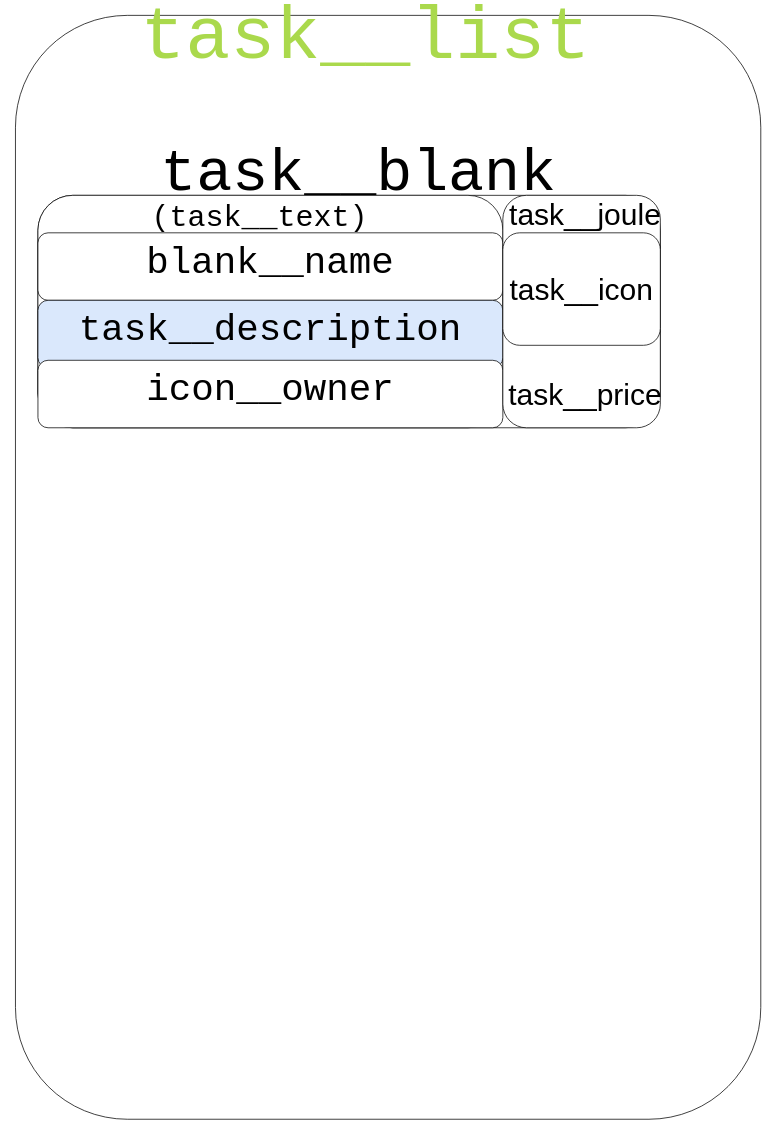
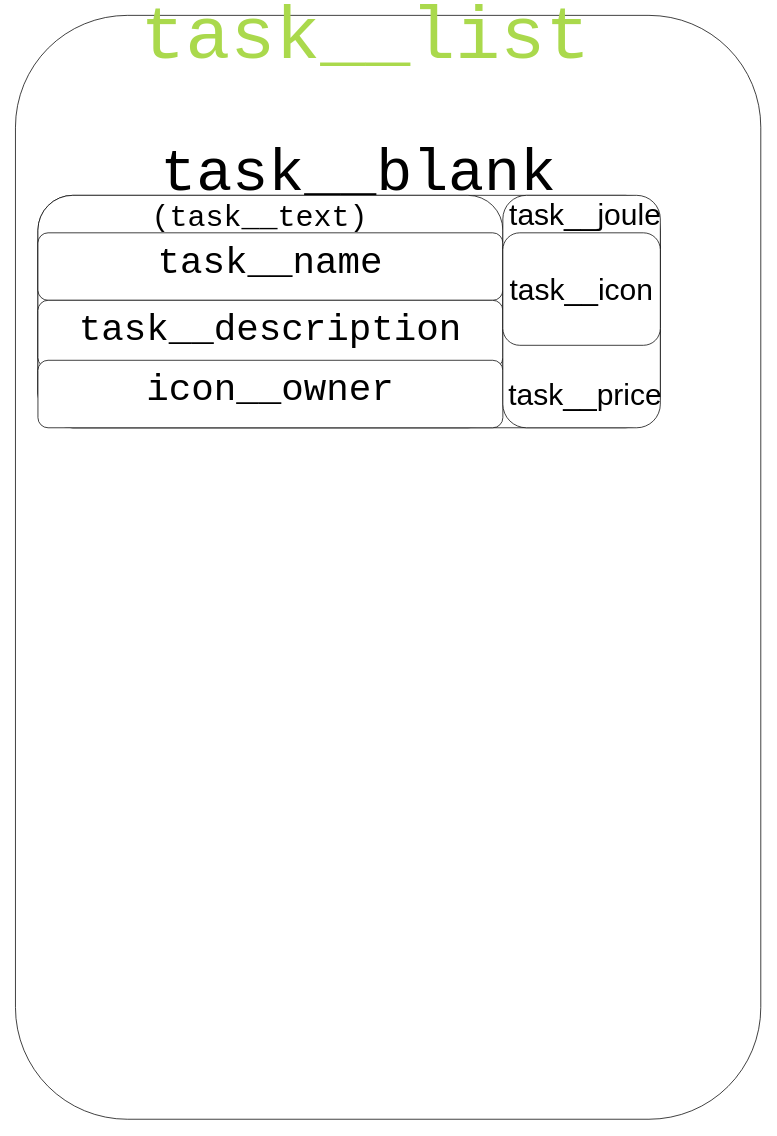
- <mxCell id="7" value="&lt;div style=&quot;font-family: Consolas, &amp;quot;Courier New&amp;quot;, monospace; line-height: 20px; white-space: pre;&quot;&gt;&lt;font style=&quot;color: rgb(0, 0, 0); font-size: 50px;&quot;&gt;blank__name&lt;/font&gt;&lt;/div&gt;" style="rounded=1;whiteSpace=wrap;html=1;" vertex="1" parent="1"><mxGeometry x="50" y="310" width="620" height="90" as="geometry" /></mxCell>
+ <mxCell id="7" value="&lt;div style=&quot;font-family: Consolas, &amp;quot;Courier New&amp;quot;, monospace; line-height: 20px; white-space: pre;&quot;&gt;&lt;font style=&quot;color: rgb(0, 0, 0); font-size: 50px;&quot;&gt;task__name&lt;/font&gt;&lt;/div&gt;" style="rounded=1;whiteSpace=wrap;html=1;" vertex="1" parent="1"><mxGeometry x="50" y="310" width="620" height="90" as="geometry" /></mxCell>
- <mxCell id="9" value="&lt;div style=&quot;font-family: Consolas, &amp;quot;Courier New&amp;quot;, monospace; line-height: 20px; white-space: pre;&quot;&gt;&lt;font style=&quot;color: rgb(0, 0, 0); font-size: 50px;&quot;&gt;task__description&lt;/font&gt;&lt;/div&gt;" style="rounded=1;whiteSpace=wrap;html=1;fillColor=#dae8fc;" vertex="1" parent="1"><mxGeometry x="50" y="400" width="620" height="90" as="geometry" /></mxCell>
+ <mxCell id="9" value="&lt;div style=&quot;font-family: Consolas, &amp;quot;Courier New&amp;quot;, monospace; line-height: 20px; white-space: pre;&quot;&gt;&lt;font style=&quot;color: rgb(0, 0, 0); font-size: 50px;&quot;&gt;task__description&lt;/font&gt;&lt;/div&gt;" style="rounded=1;whiteSpace=wrap;html=1;" vertex="1" parent="1"><mxGeometry x="50" y="400" width="620" height="90" as="geometry" /></mxCell>
